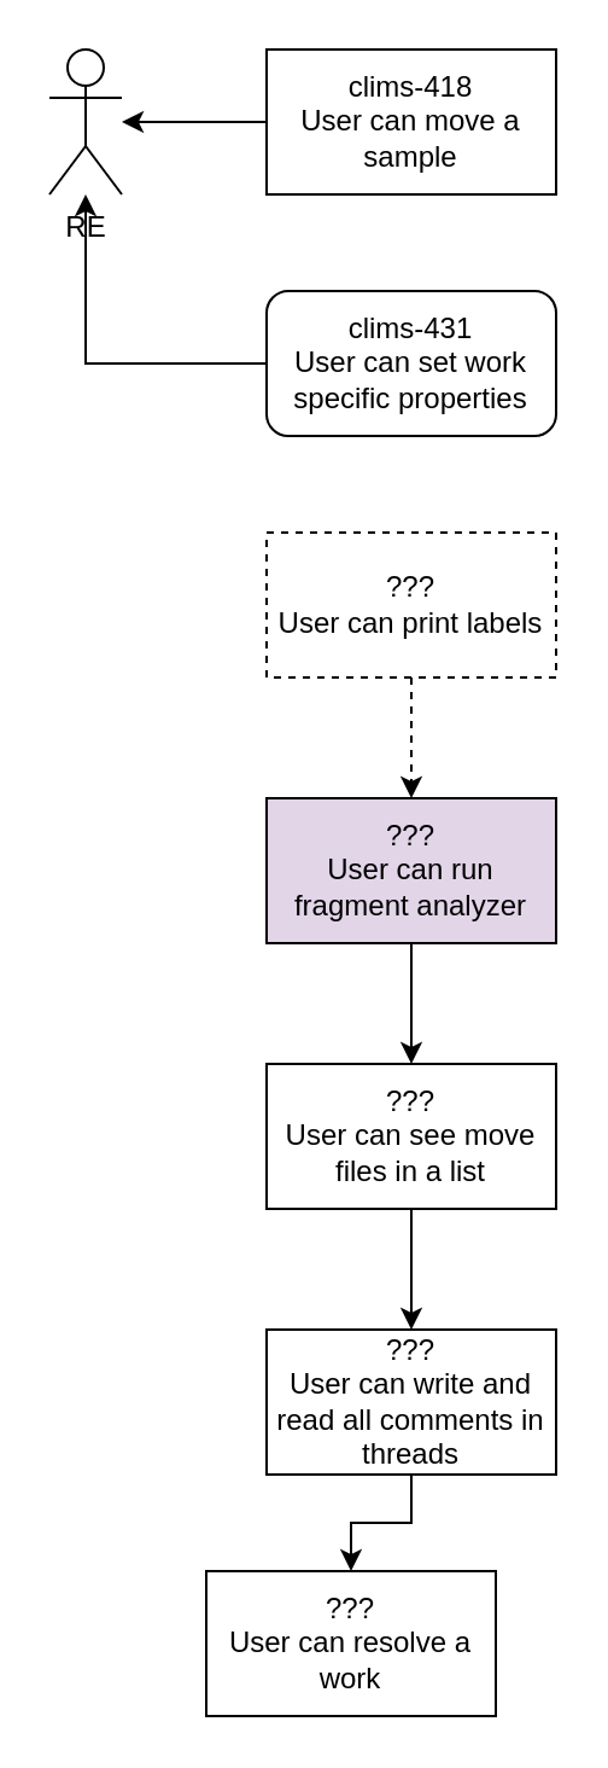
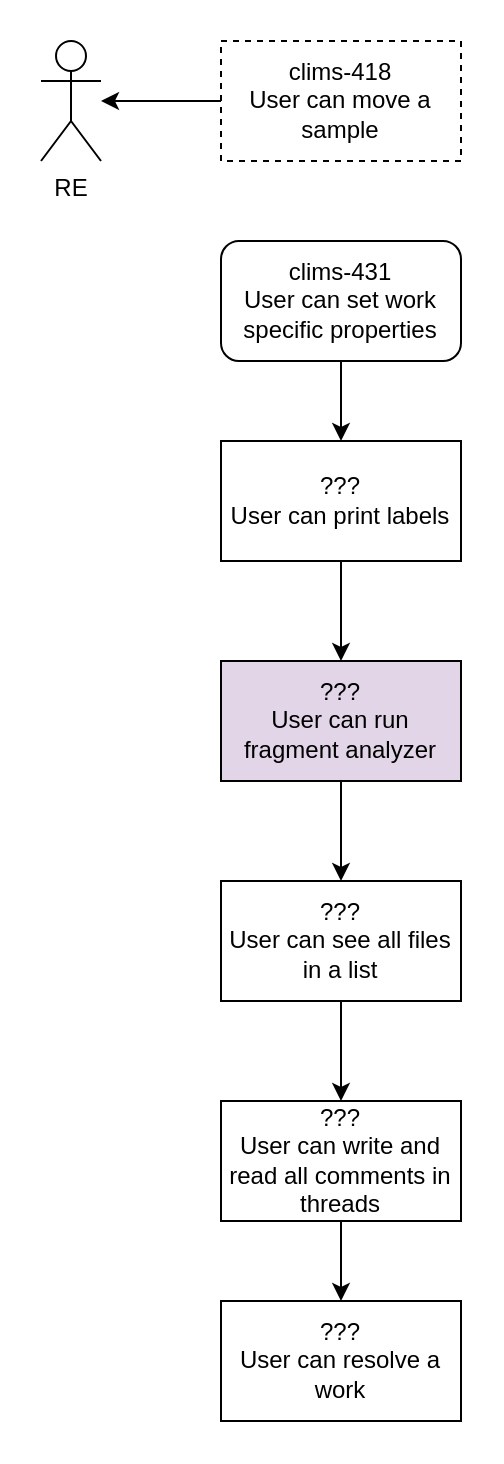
- <mxCell id="4" value="clims-418&lt;br&gt;User can move a sample" style="rounded=0;whiteSpace=wrap;html=1;" vertex="1" parent="1"><mxGeometry x="110" y="20" width="120" height="60" as="geometry" /></mxCell>
+ <mxCell id="4" value="clims-418&lt;br&gt;User can move a sample" style="rounded=0;whiteSpace=wrap;html=1;dashed=1;" vertex="1" parent="1"><mxGeometry x="110" y="20" width="120" height="60" as="geometry" /></mxCell>
- <mxCell id="5" value="" style="edgeStyle=orthogonalEdgeStyle;rounded=0;orthogonalLoop=1;jettySize=auto;html=1;" edge="1" parent="1" source="6" target="2"><mxGeometry relative="1" as="geometry" /></mxCell>
+ <mxCell id="5" value="" style="edgeStyle=orthogonalEdgeStyle;rounded=0;orthogonalLoop=1;jettySize=auto;html=1;" edge="1" parent="1" source="6" target="8"><mxGeometry relative="1" as="geometry" /></mxCell>
- <mxCell id="8" value="???&lt;br&gt;User can print labels" style="whiteSpace=wrap;html=1;rounded=0;dashed=1;" vertex="1" parent="1"><mxGeometry x="110" y="220" width="120" height="60" as="geometry" /></mxCell>
+ <mxCell id="8" value="???&lt;br&gt;User can print labels" style="whiteSpace=wrap;html=1;rounded=0;" vertex="1" parent="1"><mxGeometry x="110" y="220" width="120" height="60" as="geometry" /></mxCell>
- <mxCell id="7" value="" style="edgeStyle=orthogonalEdgeStyle;rounded=0;orthogonalLoop=1;jettySize=auto;html=1;dashed=1;" edge="1" parent="1" source="8" target="10"><mxGeometry relative="1" as="geometry" /></mxCell>
+ <mxCell id="7" value="" style="edgeStyle=orthogonalEdgeStyle;rounded=0;orthogonalLoop=1;jettySize=auto;html=1;" edge="1" parent="1" source="8" target="10"><mxGeometry relative="1" as="geometry" /></mxCell>
- <mxCell id="12" value="???&lt;br&gt;User can see move files in a list" style="whiteSpace=wrap;html=1;rounded=0;" vertex="1" parent="1"><mxGeometry x="110" y="440" width="120" height="60" as="geometry" /></mxCell>
+ <mxCell id="12" value="???&lt;br&gt;User can see all files in a list" style="whiteSpace=wrap;html=1;rounded=0;" vertex="1" parent="1"><mxGeometry x="110" y="440" width="120" height="60" as="geometry" /></mxCell>
- <mxCell id="15" value="???&lt;br&gt;User can resolve a work" style="whiteSpace=wrap;html=1;rounded=0;" vertex="1" parent="1"><mxGeometry x="85" y="650" width="120" height="60" as="geometry" /></mxCell>
+ <mxCell id="15" value="???&lt;br&gt;User can resolve a work" style="whiteSpace=wrap;html=1;rounded=0;" vertex="1" parent="1"><mxGeometry x="110" y="650" width="120" height="60" as="geometry" /></mxCell>
